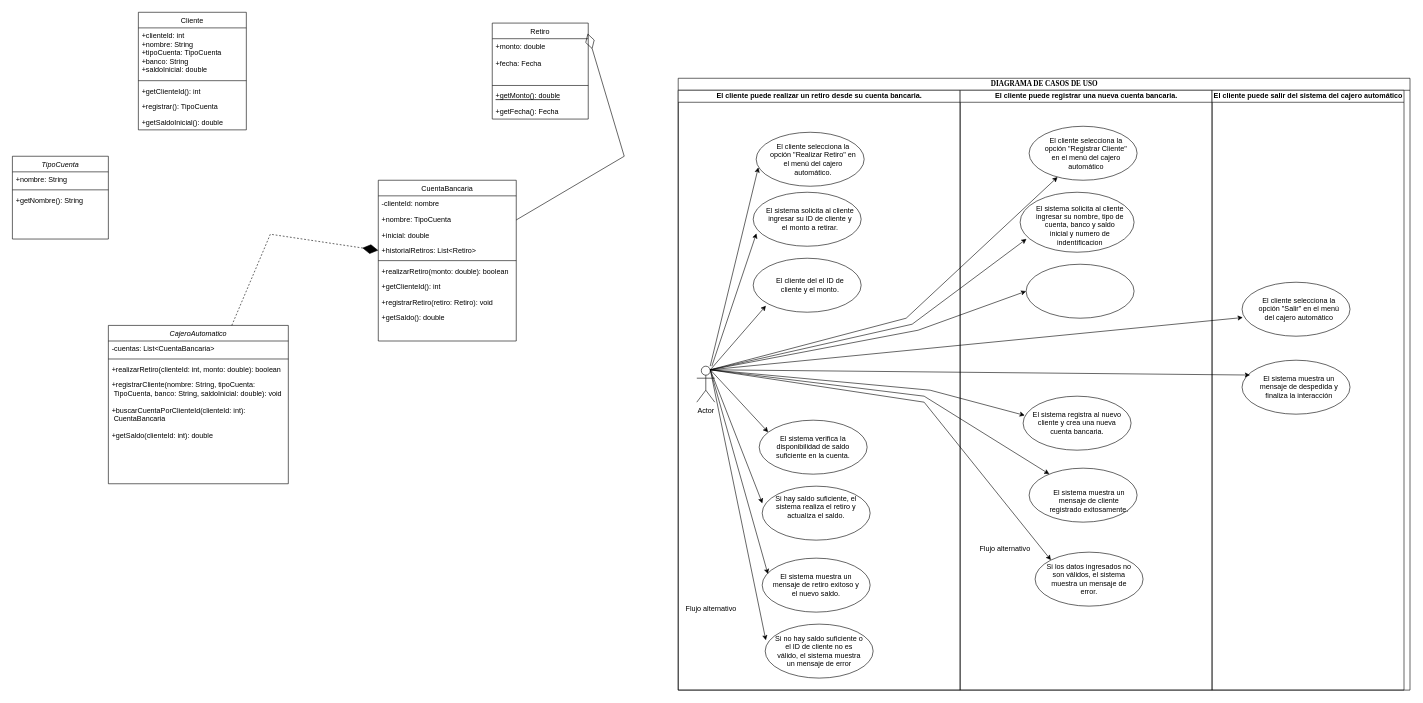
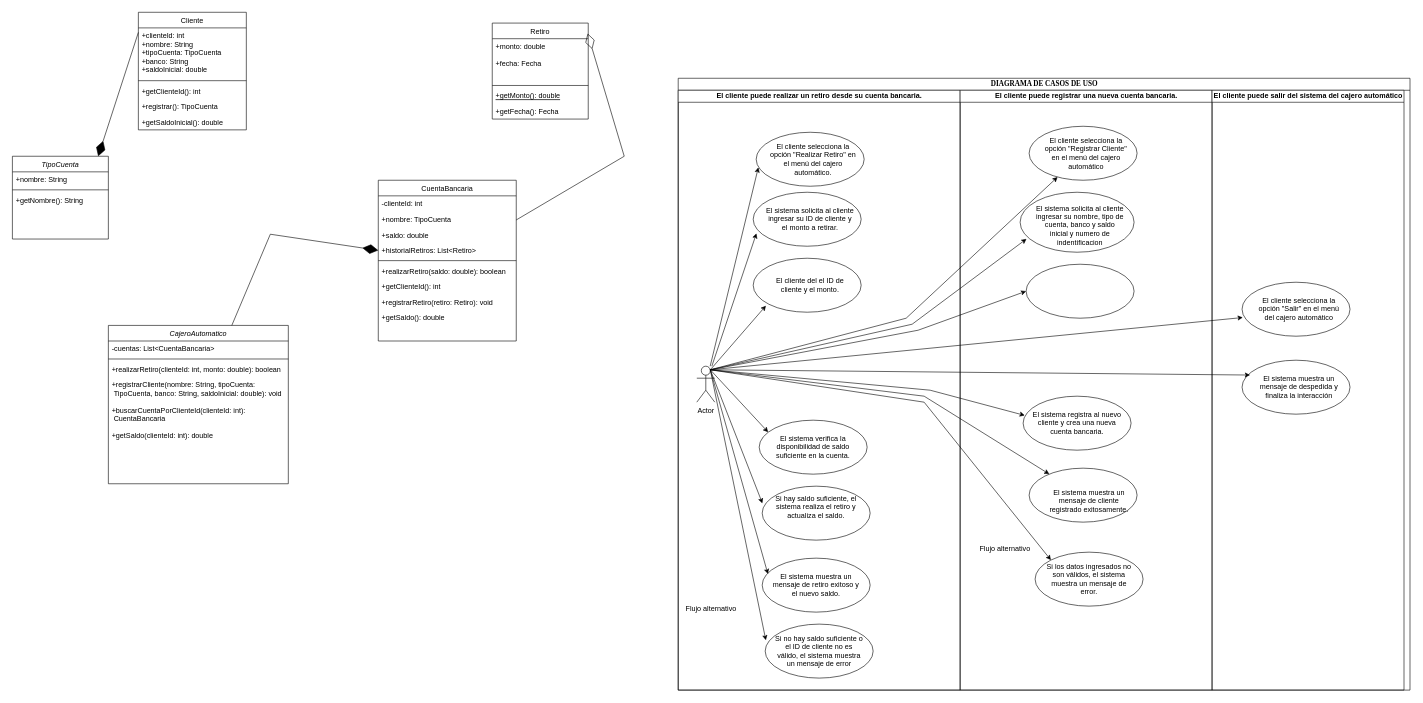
+ <mxCell id="36" value="" style="endArrow=diamondThin;endFill=1;endSize=24;html=1;rounded=0;exitX=0;exitY=0.171;exitDx=0;exitDy=0;exitPerimeter=0;entryX=0.894;entryY=0;entryDx=0;entryDy=0;entryPerimeter=0;" edge="1" parent="1" source="14" target="32"><mxGeometry width="160" relative="1" as="geometry"><mxPoint x="280" y="310" as="sourcePoint" /><mxPoint x="440" y="310" as="targetPoint" /></mxGeometry></mxCell>
- <mxCell id="21" value="-clienteId: nombre" style="text;align=left;verticalAlign=top;spacingLeft=4;spacingRight=4;overflow=hidden;rotatable=0;points=[[0,0.5],[1,0.5]];portConstraint=eastwest;" vertex="1" parent="20"><mxGeometry y="26" width="230" height="26" as="geometry" /></mxCell>
+ <mxCell id="21" value="-clienteId: int" style="text;align=left;verticalAlign=top;spacingLeft=4;spacingRight=4;overflow=hidden;rotatable=0;points=[[0,0.5],[1,0.5]];portConstraint=eastwest;" vertex="1" parent="20"><mxGeometry y="26" width="230" height="26" as="geometry" /></mxCell>
- <mxCell id="23" value="+inicial: double" style="text;align=left;verticalAlign=top;spacingLeft=4;spacingRight=4;overflow=hidden;rotatable=0;points=[[0,0.5],[1,0.5]];portConstraint=eastwest;rounded=0;shadow=0;html=0;" vertex="1" parent="20"><mxGeometry y="78" width="230" height="26" as="geometry" /></mxCell>
+ <mxCell id="23" value="+saldo: double" style="text;align=left;verticalAlign=top;spacingLeft=4;spacingRight=4;overflow=hidden;rotatable=0;points=[[0,0.5],[1,0.5]];portConstraint=eastwest;rounded=0;shadow=0;html=0;" vertex="1" parent="20"><mxGeometry y="78" width="230" height="26" as="geometry" /></mxCell>
- <mxCell id="30" value="" style="endArrow=diamondThin;endFill=1;endSize=24;html=1;rounded=0;dashed=1;" edge="1" parent="1" source="2" target="20"><mxGeometry width="160" relative="1" as="geometry"><mxPoint x="280" y="310" as="sourcePoint" /><mxPoint x="440" y="310" as="targetPoint" /><Array as="points"><mxPoint x="450" y="390" /></Array></mxGeometry></mxCell>
+ <mxCell id="30" value="" style="endArrow=diamondThin;endFill=1;endSize=24;html=1;rounded=0;" edge="1" parent="1" source="2" target="20"><mxGeometry width="160" relative="1" as="geometry"><mxPoint x="280" y="310" as="sourcePoint" /><mxPoint x="440" y="310" as="targetPoint" /><Array as="points"><mxPoint x="450" y="390" /></Array></mxGeometry></mxCell>
- <mxCell id="26" value="+realizarRetiro(monto: double): boolean" style="text;align=left;verticalAlign=top;spacingLeft=4;spacingRight=4;overflow=hidden;rotatable=0;points=[[0,0.5],[1,0.5]];portConstraint=eastwest;" vertex="1" parent="20"><mxGeometry y="138" width="230" height="26" as="geometry" /></mxCell>
+ <mxCell id="26" value="+realizarRetiro(saldo: double): boolean" style="text;align=left;verticalAlign=top;spacingLeft=4;spacingRight=4;overflow=hidden;rotatable=0;points=[[0,0.5],[1,0.5]];portConstraint=eastwest;" vertex="1" parent="20"><mxGeometry y="138" width="230" height="26" as="geometry" /></mxCell>
